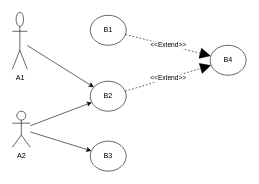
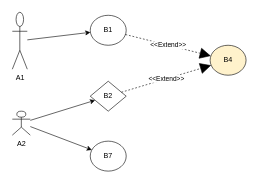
- <mxCell id="7" value="B4" style="ellipse;whiteSpace=wrap;html=1;" vertex="1" parent="1"><mxGeometry x="350" y="75" width="60" height="50" as="geometry" /></mxCell>
+ <mxCell id="7" value="B4" style="ellipse;whiteSpace=wrap;html=1;fillColor=#fff2cc;" vertex="1" parent="1"><mxGeometry x="350" y="75" width="60" height="50" as="geometry" /></mxCell>
- <mxCell id="8" value="" style="endArrow=classic;html=1;rounded=0;strokeWidth=1;elbow=vertical;jumpStyle=none;jumpSize=6;" edge="1" parent="1" source="2" target="5"><mxGeometry width="50" height="50" relative="1" as="geometry"><mxPoint x="140" y="335" as="sourcePoint" /><mxPoint x="190" y="285" as="targetPoint" /></mxGeometry></mxCell>
+ <mxCell id="8" value="" style="endArrow=classic;html=1;rounded=0;strokeWidth=1;elbow=vertical;jumpStyle=none;jumpSize=6;" edge="1" parent="1" source="2" target="4"><mxGeometry width="50" height="50" relative="1" as="geometry"><mxPoint x="140" y="335" as="sourcePoint" /><mxPoint x="190" y="285" as="targetPoint" /></mxGeometry></mxCell>
- <mxCell id="5" value="B2" style="ellipse;whiteSpace=wrap;html=1;" vertex="1" parent="1"><mxGeometry x="150" y="135" width="60" height="50" as="geometry" /></mxCell>
+ <mxCell id="5" value="B2" style="rhombus;whiteSpace=wrap;html=1;" vertex="1" parent="1"><mxGeometry x="150" y="135" width="60" height="50" as="geometry" /></mxCell>
- <mxCell id="3" value="А2" style="shape=umlActor;verticalLabelPosition=bottom;verticalAlign=top;html=1;" vertex="1" parent="1"><mxGeometry x="20" y="185" width="30" height="60" as="geometry" /></mxCell>
+ <mxCell id="3" value="А2" style="shape=umlActor;verticalLabelPosition=bottom;verticalAlign=top;html=1;" vertex="1" parent="1"><mxGeometry x="20" y="185" width="30" height="40" as="geometry" /></mxCell>
- <mxCell id="6" value="B3" style="ellipse;whiteSpace=wrap;html=1;" vertex="1" parent="1"><mxGeometry x="150" y="235" width="60" height="50" as="geometry" /></mxCell>
+ <mxCell id="6" value="B7" style="ellipse;whiteSpace=wrap;html=1;" vertex="1" parent="1"><mxGeometry x="150" y="235" width="60" height="50" as="geometry" /></mxCell>
